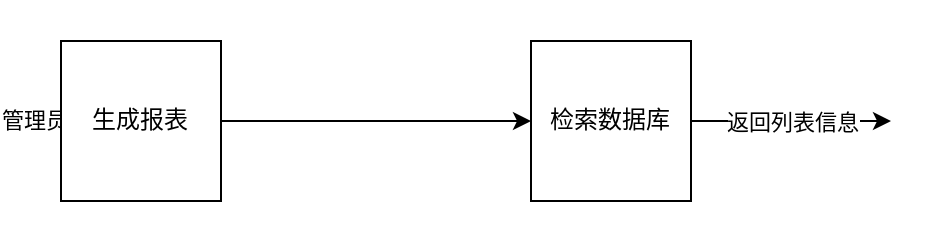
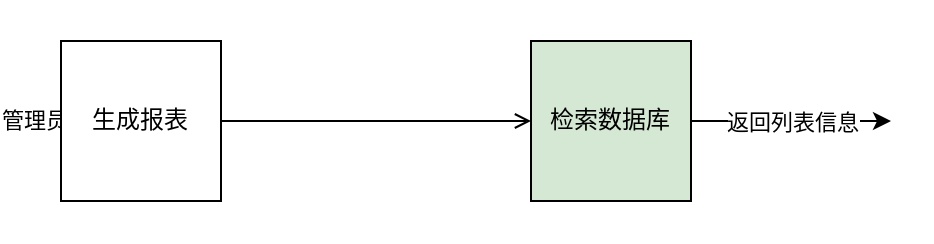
- <mxCell id="4" style="edgeStyle=none;html=1;" edge="1" parent="1" source="5" target="8"><mxGeometry relative="1" as="geometry"><mxPoint x="270" y="60" as="targetPoint" /></mxGeometry></mxCell>
+ <mxCell id="4" style="edgeStyle=none;html=1;endArrow=open;" edge="1" parent="1" source="5" target="8"><mxGeometry relative="1" as="geometry"><mxPoint x="270" y="60" as="targetPoint" /></mxGeometry></mxCell>
- <mxCell id="8" value="检索数据库" style="whiteSpace=wrap;html=1;aspect=fixed;" vertex="1" parent="1"><mxGeometry x="260" y="20" width="80" height="80" as="geometry" /></mxCell>
+ <mxCell id="8" value="检索数据库" style="whiteSpace=wrap;html=1;aspect=fixed;fillColor=#d5e8d4;" vertex="1" parent="1"><mxGeometry x="260" y="20" width="80" height="80" as="geometry" /></mxCell>
